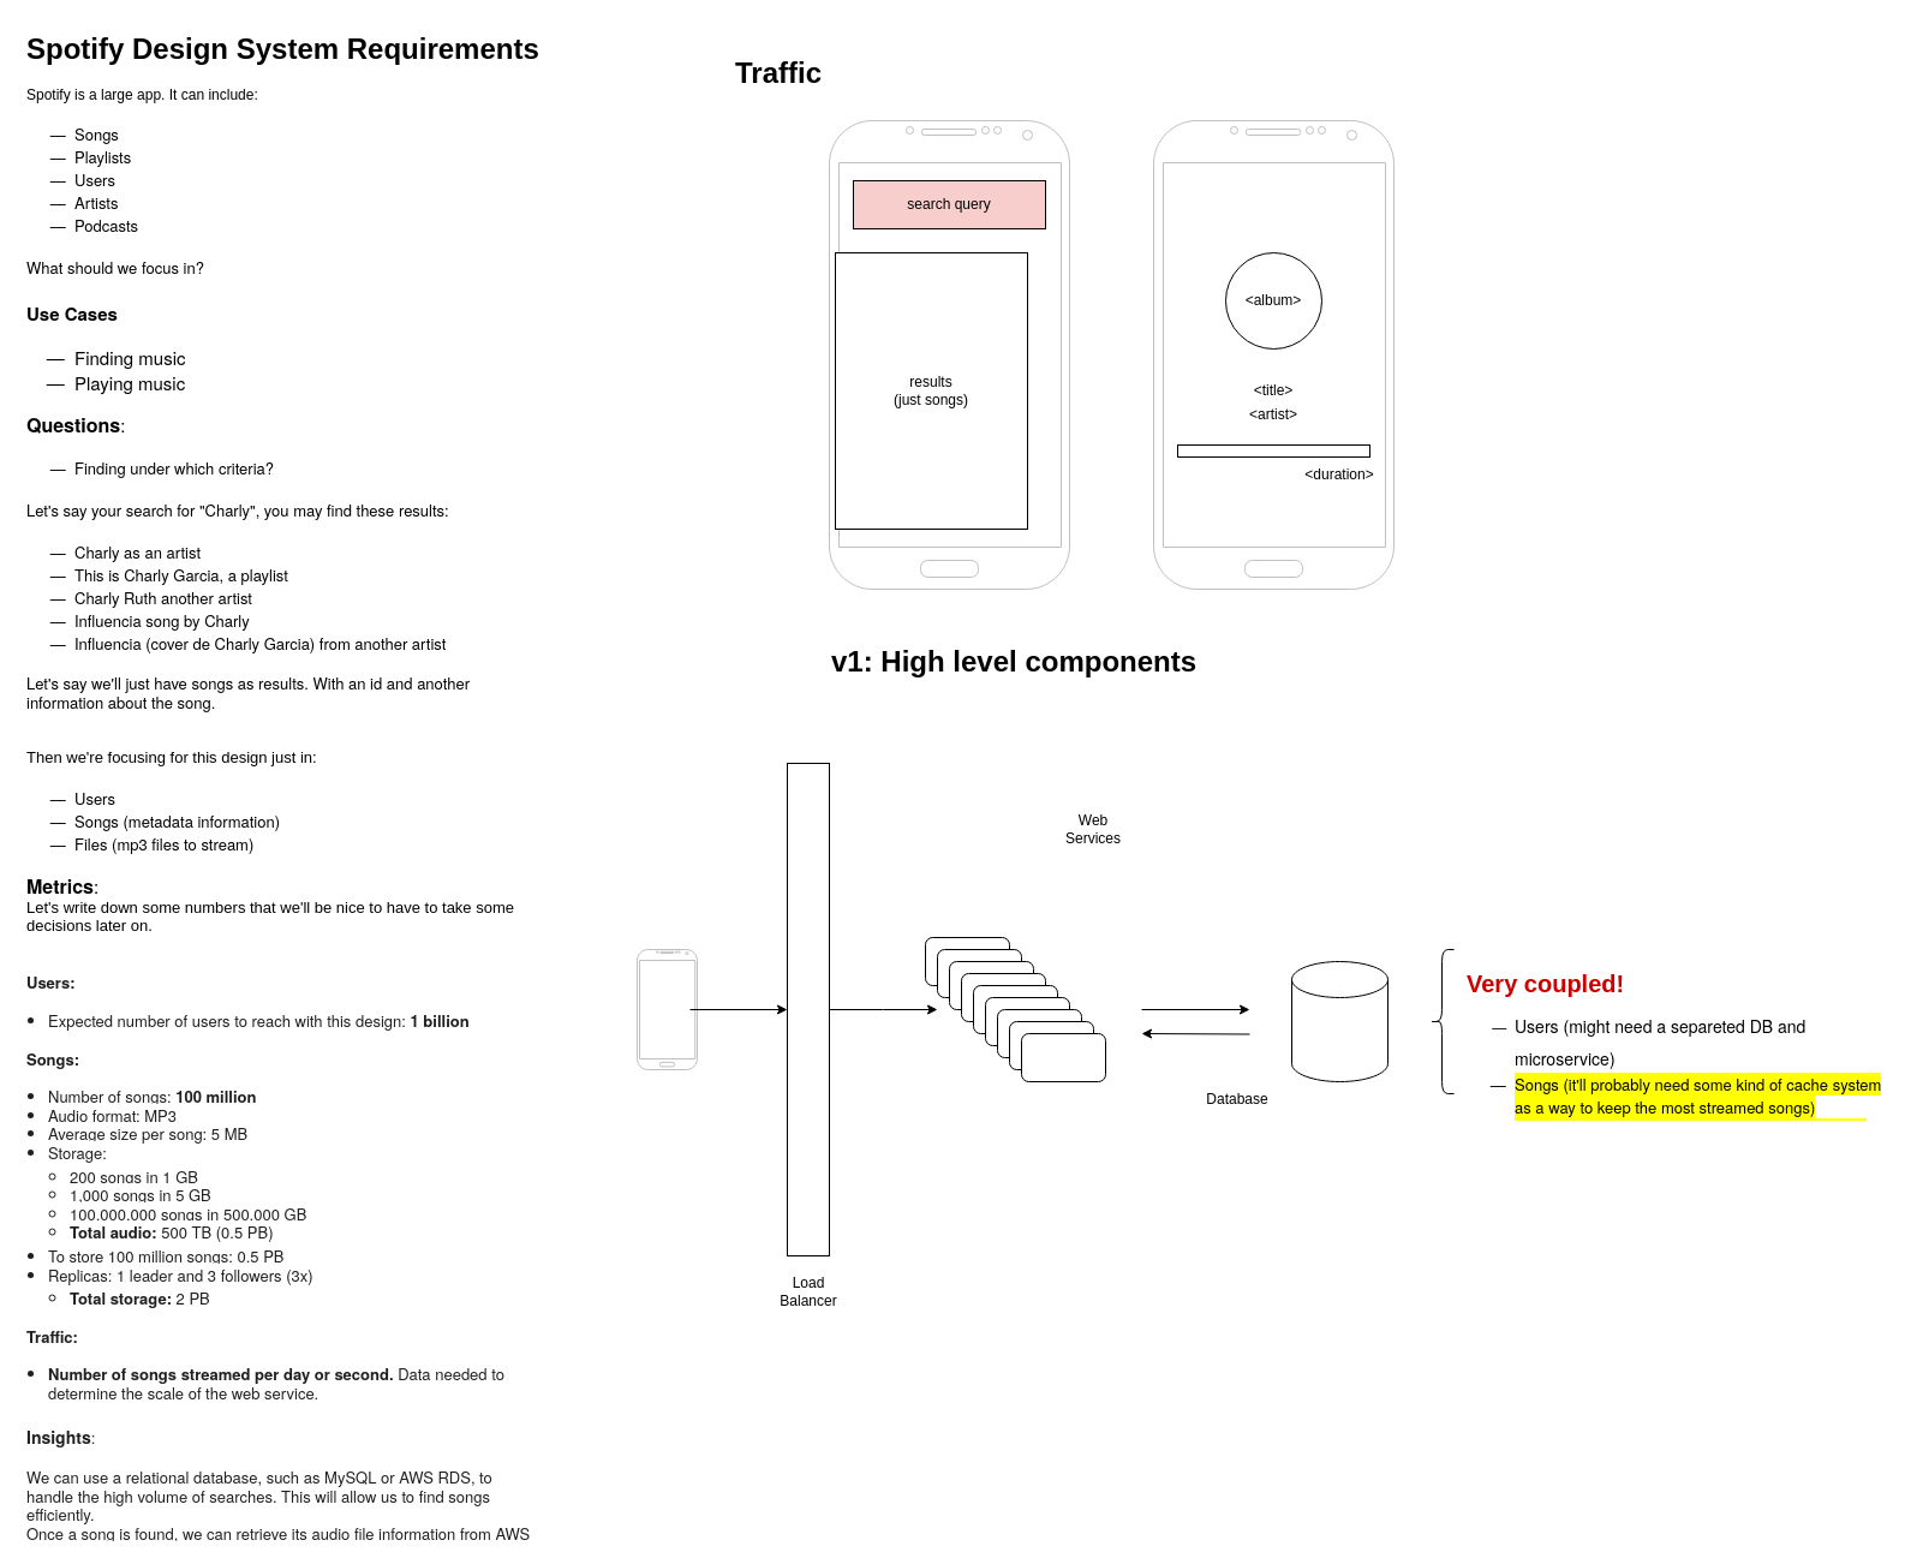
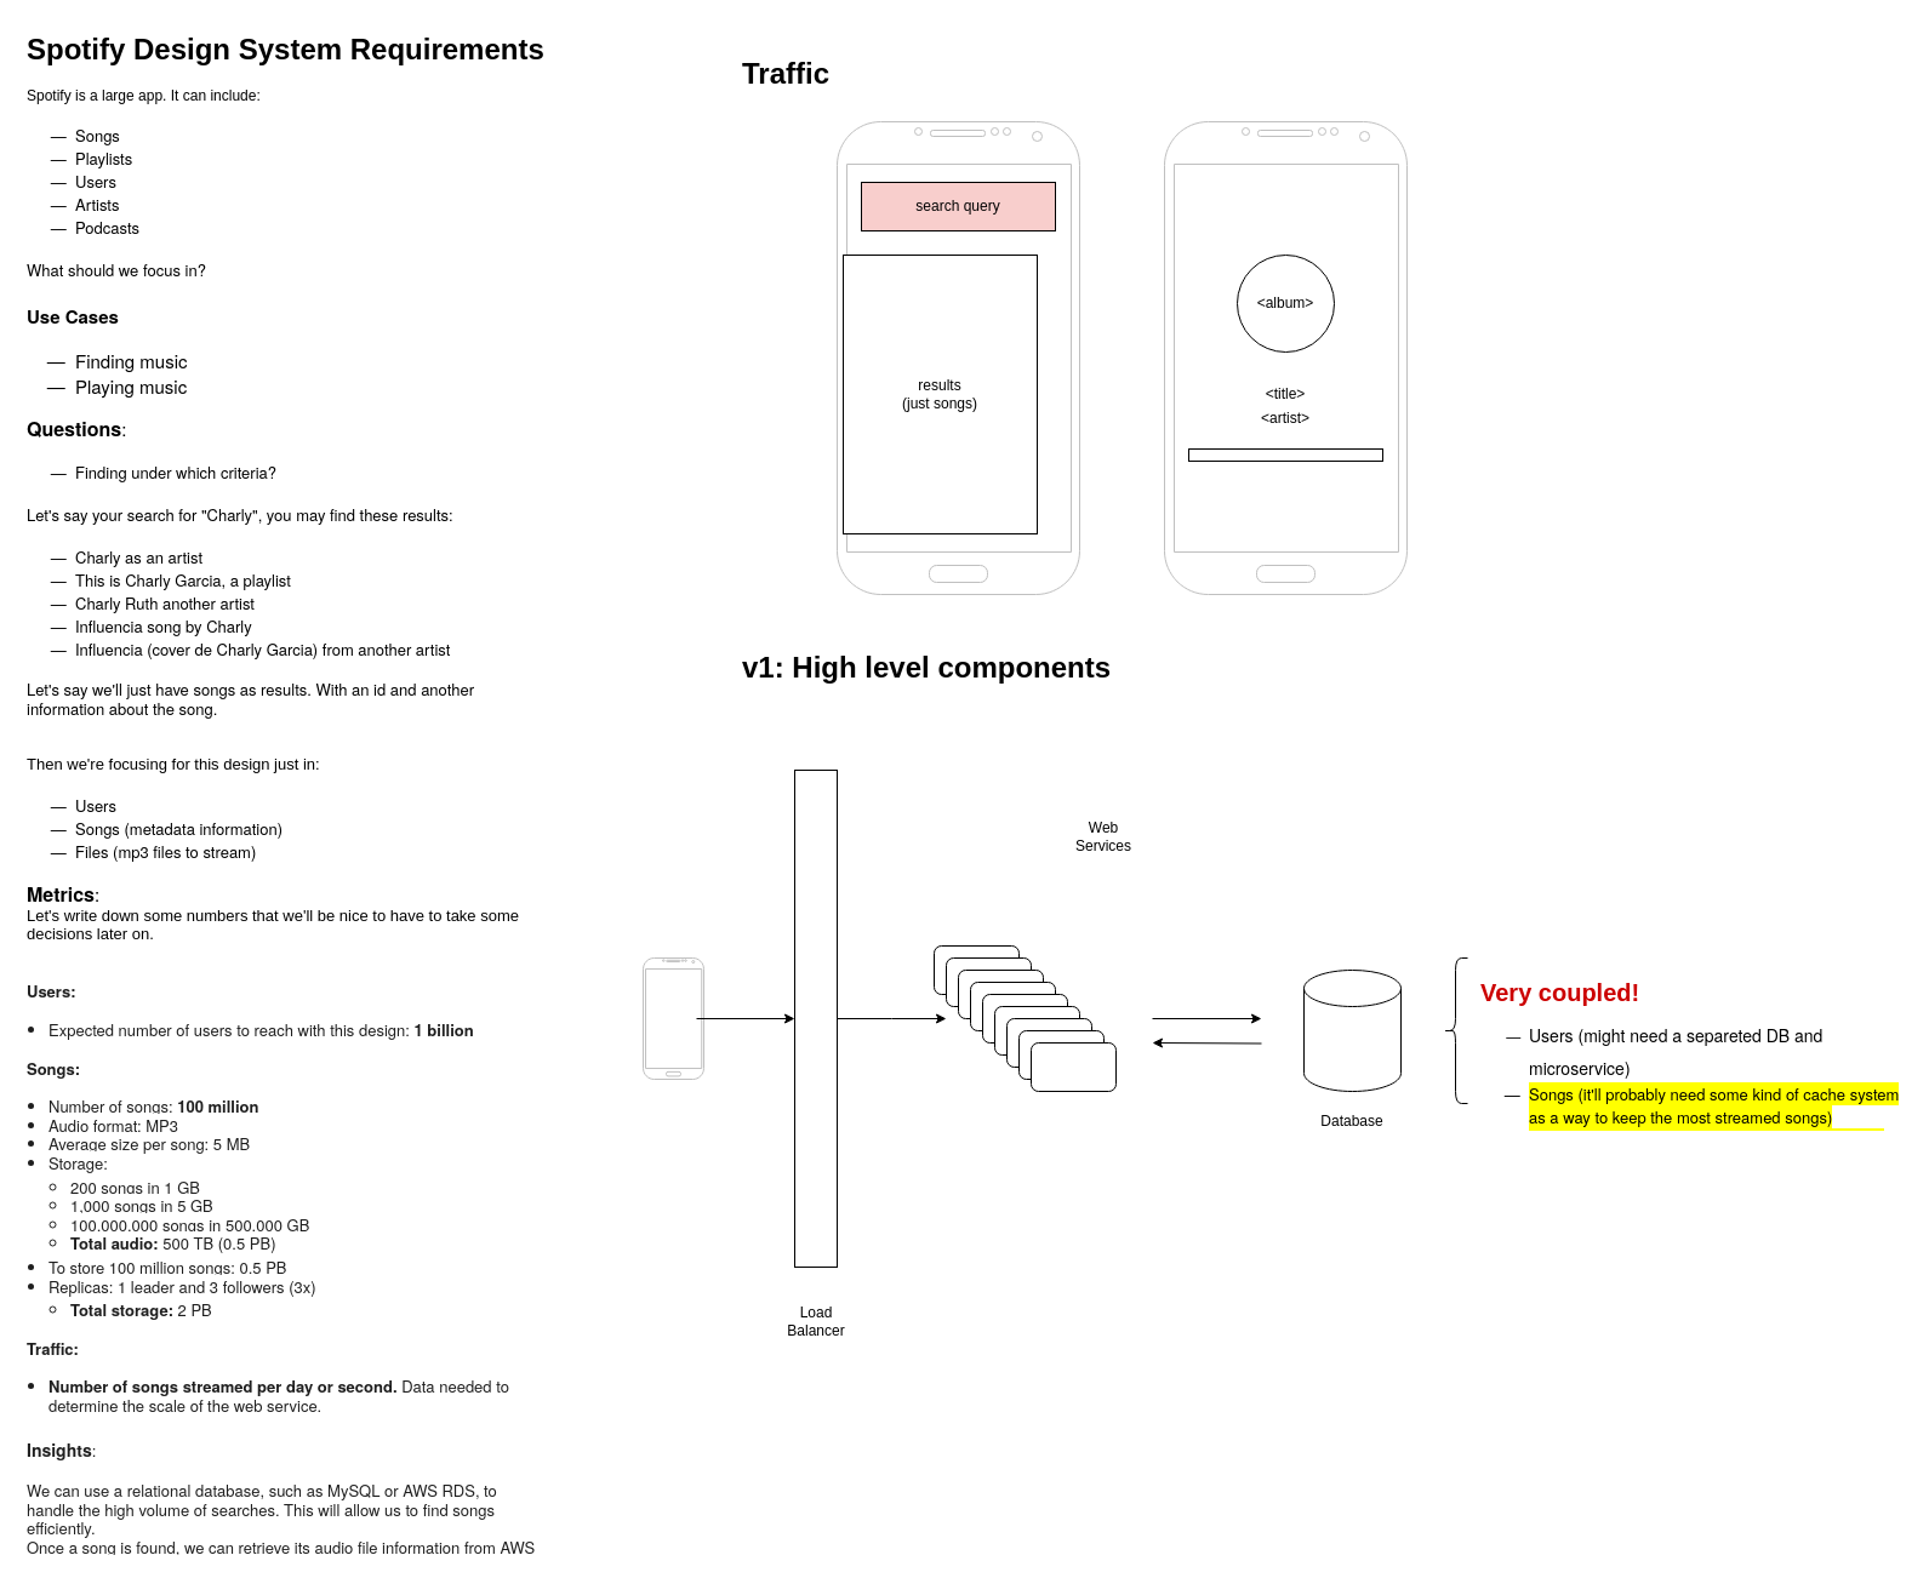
- <mxCell id="12" value="&amp;lt;duration&amp;gt;" style="text;html=1;align=center;verticalAlign=middle;whiteSpace=wrap;rounded=0;" parent="1" vertex="1"><mxGeometry x="1085" y="380" width="60" height="30" as="geometry" /></mxCell>
- <mxCell id="14" value="&lt;h1 style=&quot;margin-top: 0px;&quot;&gt;v1: High level components&lt;/h1&gt;" style="text;html=1;whiteSpace=wrap;overflow=hidden;rounded=0;" parent="1" vertex="1"><mxGeometry x="690" y="530" width="340" height="40" as="geometry" /></mxCell>
+ <mxCell id="14" value="&lt;h1 style=&quot;margin-top: 0px;&quot;&gt;v1: High level components&lt;/h1&gt;" style="text;html=1;whiteSpace=wrap;overflow=hidden;rounded=0;" parent="1" vertex="1"><mxGeometry x="610" y="530" width="340" height="40" as="geometry" /></mxCell>
- <mxCell id="34" value="Database" style="text;html=1;align=center;verticalAlign=middle;whiteSpace=wrap;rounded=0;" parent="1" vertex="1"><mxGeometry x="1000" y="900" width="60" height="30" as="geometry" /></mxCell>
+ <mxCell id="34" value="Database" style="text;html=1;align=center;verticalAlign=middle;whiteSpace=wrap;rounded=0;" parent="1" vertex="1"><mxGeometry x="1085" y="910" width="60" height="30" as="geometry" /></mxCell>
- <mxCell id="19" value="Load Balancer" style="text;html=1;align=center;verticalAlign=middle;whiteSpace=wrap;rounded=0;" parent="1" vertex="1"><mxGeometry x="643" y="1060" width="60" height="30" as="geometry" /></mxCell>
+ <mxCell id="19" value="Load Balancer" style="text;html=1;align=center;verticalAlign=middle;whiteSpace=wrap;rounded=0;" parent="1" vertex="1"><mxGeometry x="643" y="1075" width="60" height="30" as="geometry" /></mxCell>
